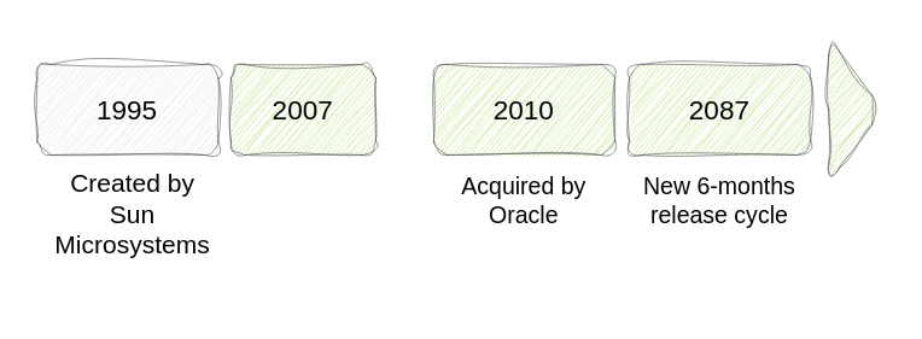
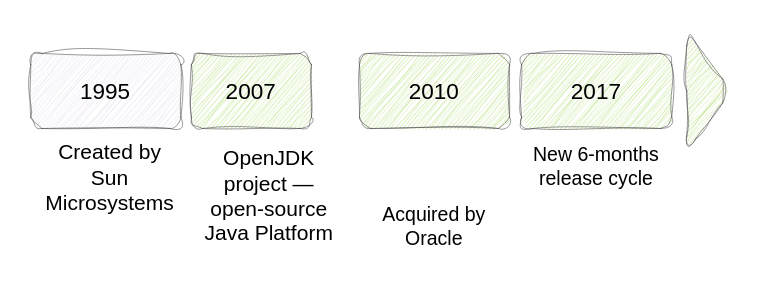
- <mxCell id="9" value="&lt;font style=&quot;font-size: 15px;&quot;&gt;2087&lt;/font&gt;" style="rounded=1;whiteSpace=wrap;html=1;fillColor=#A7DA64;shadow=0;strokeColor=#545454;glass=0;strokeWidth=0.4;sketch=1;curveFitting=1;jiggle=2;align=center;verticalAlign=middle;fontFamily=Helvetica;fontSize=12;fontColor=default;" vertex="1" parent="1"><mxGeometry x="347" y="35" width="100" height="50" as="geometry" /></mxCell>
+ <mxCell id="9" value="&lt;font style=&quot;font-size: 15px;&quot;&gt;2017&lt;/font&gt;" style="rounded=1;whiteSpace=wrap;html=1;fillColor=#A7DA64;shadow=0;strokeColor=#545454;glass=0;strokeWidth=0.4;sketch=1;curveFitting=1;jiggle=2;align=center;verticalAlign=middle;fontFamily=Helvetica;fontSize=12;fontColor=default;" vertex="1" parent="1"><mxGeometry x="347" y="35" width="100" height="50" as="geometry" /></mxCell>
- <mxCell id="7" value="&lt;font style=&quot;font-size: 13px;&quot;&gt;Acquired by Oracle&lt;/font&gt;" style="text;html=1;align=center;verticalAlign=middle;whiteSpace=wrap;rounded=0;sketch=1;curveFitting=1;jiggle=2;" vertex="1" parent="1"><mxGeometry x="242" y="95" width="94" height="30" as="geometry" /></mxCell>
+ <mxCell id="7" value="&lt;font style=&quot;font-size: 13px;&quot;&gt;Acquired by Oracle&lt;/font&gt;" style="text;html=1;align=center;verticalAlign=middle;whiteSpace=wrap;rounded=0;sketch=1;curveFitting=1;jiggle=2;" vertex="1" parent="1"><mxGeometry x="242" y="135" width="94" height="30" as="geometry" /></mxCell>
+ <mxCell id="8" value="&lt;span style=&quot;font-size: 14px;&quot;&gt;OpenJDK project —&lt;/span&gt;&lt;br&gt;&lt;span style=&quot;font-size: 14px;&quot;&gt;open-source Java Platform&lt;/span&gt;" style="text;html=1;align=center;verticalAlign=middle;whiteSpace=wrap;rounded=0;sketch=1;curveFitting=1;jiggle=2;" vertex="1" parent="1"><mxGeometry x="131.5" y="95" width="94" height="70" as="geometry" /></mxCell>
